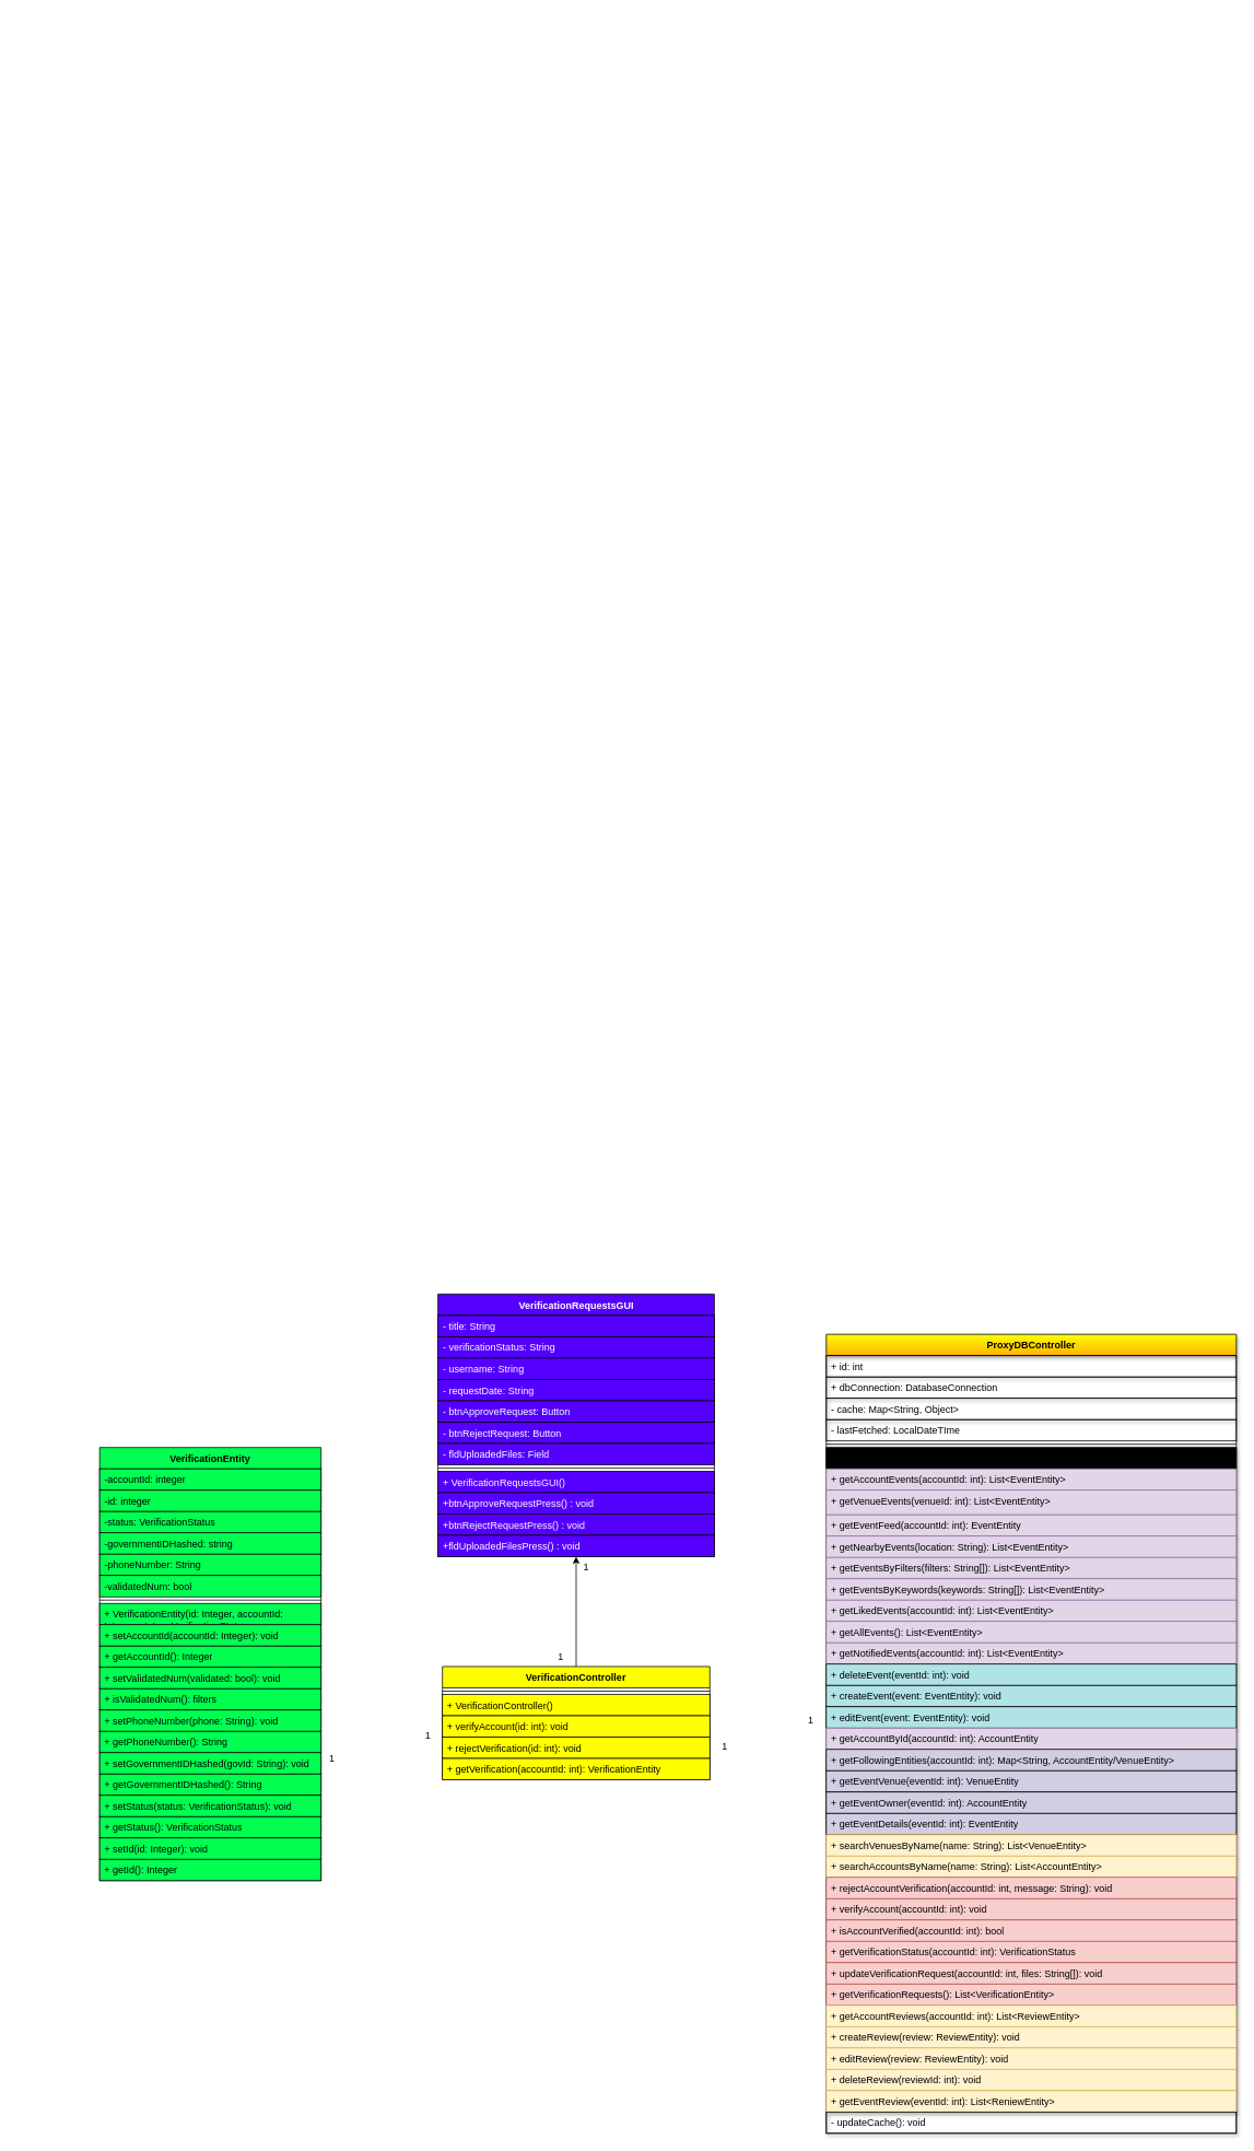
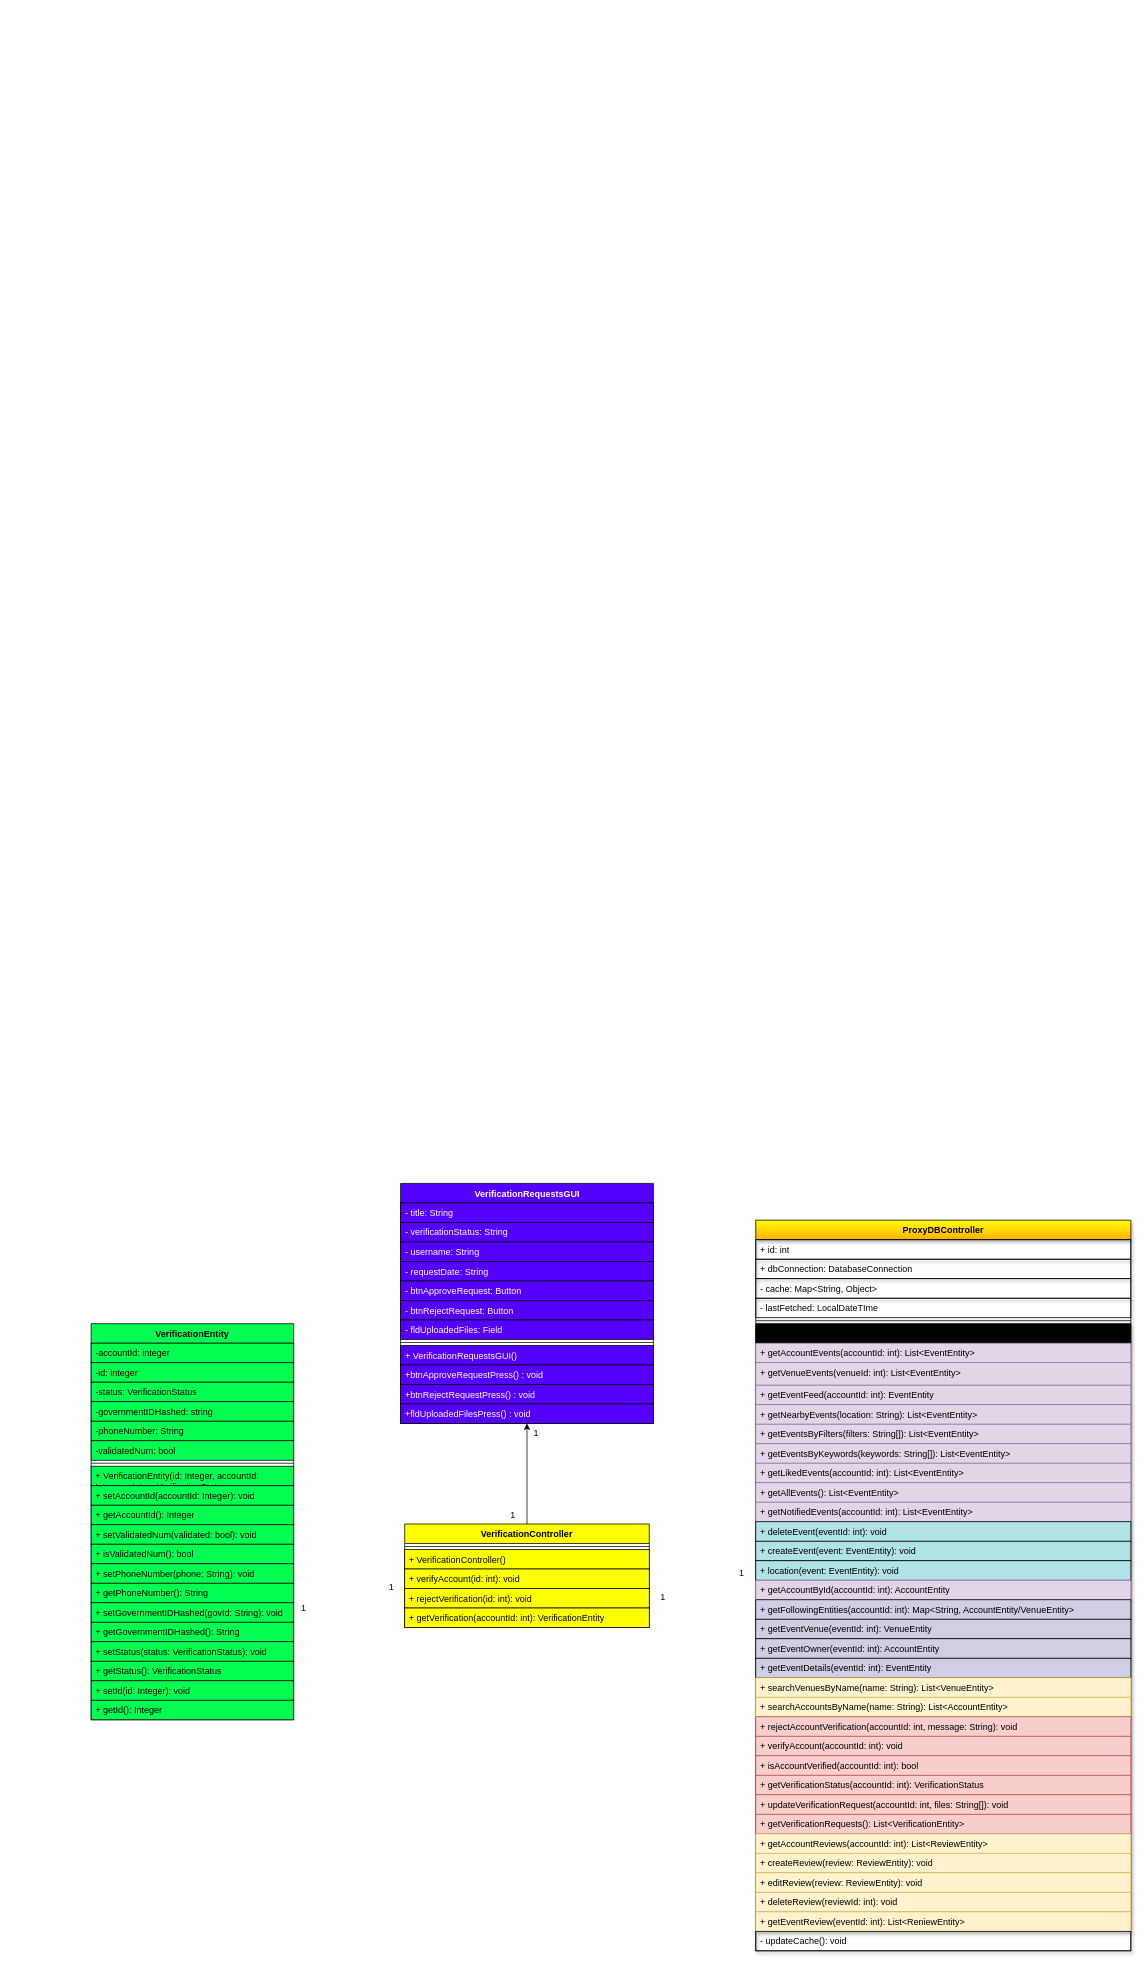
- <mxCell id="27" value="+ isValidatedNum(): filters" style="text;strokeColor=#000000;fillColor=#00FF51;align=left;verticalAlign=top;spacingLeft=4;spacingRight=4;overflow=hidden;rotatable=0;whiteSpace=wrap;html=1;fontColor=#000000;" parent="15" vertex="1"><mxGeometry y="294" width="270" height="26" as="geometry" /></mxCell>
+ <mxCell id="27" value="+ isValidatedNum(): bool" style="text;strokeColor=#000000;fillColor=#00FF51;align=left;verticalAlign=top;spacingLeft=4;spacingRight=4;overflow=hidden;rotatable=0;whiteSpace=wrap;html=1;fontColor=#000000;" parent="15" vertex="1"><mxGeometry y="294" width="270" height="26" as="geometry" /></mxCell>
- <mxCell id="61" value="+ editEvent(event: EventEntity): void" style="text;strokeColor=default;fillColor=#b0e3e6;align=left;verticalAlign=top;spacingLeft=4;spacingRight=4;overflow=hidden;rotatable=0;points=[[0,0.5],[1,0.5]];portConstraint=eastwest;whiteSpace=wrap;html=1;shadow=1;fontStyle=0" parent="43" vertex="1"><mxGeometry y="454" width="500" height="26" as="geometry" /></mxCell>
+ <mxCell id="61" value="+ location(event: EventEntity): void" style="text;strokeColor=default;fillColor=#b0e3e6;align=left;verticalAlign=top;spacingLeft=4;spacingRight=4;overflow=hidden;rotatable=0;points=[[0,0.5],[1,0.5]];portConstraint=eastwest;whiteSpace=wrap;html=1;shadow=1;fontStyle=0" parent="43" vertex="1"><mxGeometry y="454" width="500" height="26" as="geometry" /></mxCell>
